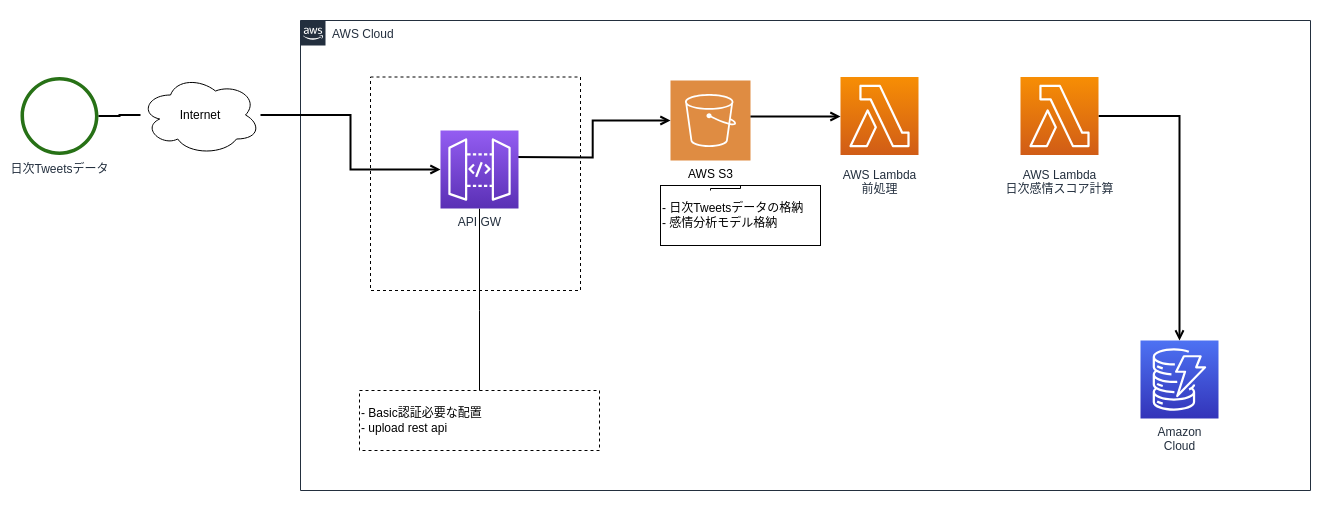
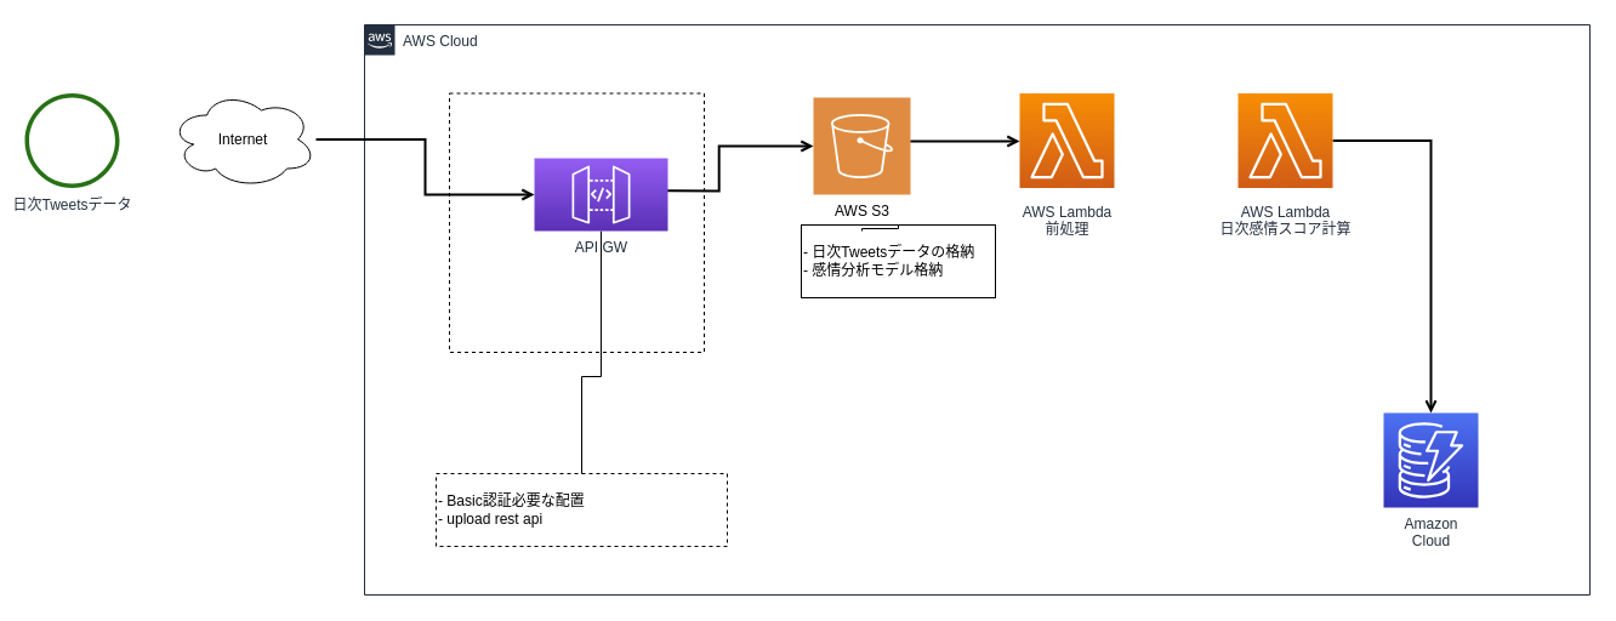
- <mxCell id="19" value="" style="edgeStyle=orthogonalEdgeStyle;rounded=0;orthogonalLoop=1;jettySize=auto;html=1;endArrow=none;endFill=0;strokeWidth=2;" parent="1" source="17" target="18" edge="1"><mxGeometry relative="1" as="geometry"><mxPoint x="620" y="115.5" as="targetPoint" /><mxPoint x="98" y="115.5" as="sourcePoint" /></mxGeometry></mxCell>
- <mxCell id="15" value="API GW" style="sketch=0;points=[[0,0,0],[0.25,0,0],[0.5,0,0],[0.75,0,0],[1,0,0],[0,1,0],[0.25,1,0],[0.5,1,0],[0.75,1,0],[1,1,0],[0,0.25,0],[0,0.5,0],[0,0.75,0],[1,0.25,0],[1,0.5,0],[1,0.75,0]];outlineConnect=0;fontColor=#232F3E;gradientColor=#945DF2;gradientDirection=north;fillColor=#5A30B5;strokeColor=#ffffff;dashed=0;verticalLabelPosition=bottom;verticalAlign=top;align=center;html=1;fontSize=12;fontStyle=0;aspect=fixed;shape=mxgraph.aws4.resourceIcon;resIcon=mxgraph.aws4.api_gateway;" vertex="1" parent="2"><mxGeometry x="140" y="110" width="78" height="78" as="geometry" /></mxCell>
+ <mxCell id="15" value="API GW" style="sketch=0;points=[[0,0,0],[0.25,0,0],[0.5,0,0],[0.75,0,0],[1,0,0],[0,1,0],[0.25,1,0],[0.5,1,0],[0.75,1,0],[1,1,0],[0,0.25,0],[0,0.5,0],[0,0.75,0],[1,0.25,0],[1,0.5,0],[1,0.75,0]];outlineConnect=0;fontColor=#232F3E;gradientColor=#945DF2;gradientDirection=north;fillColor=#5A30B5;strokeColor=#ffffff;dashed=0;verticalLabelPosition=bottom;verticalAlign=top;align=center;html=1;fontSize=12;fontStyle=0;aspect=fixed;shape=mxgraph.aws4.resourceIcon;resIcon=mxgraph.aws4.api_gateway;" vertex="1" parent="2"><mxGeometry x="140" y="110" width="110" height="60" as="geometry" /></mxCell>
